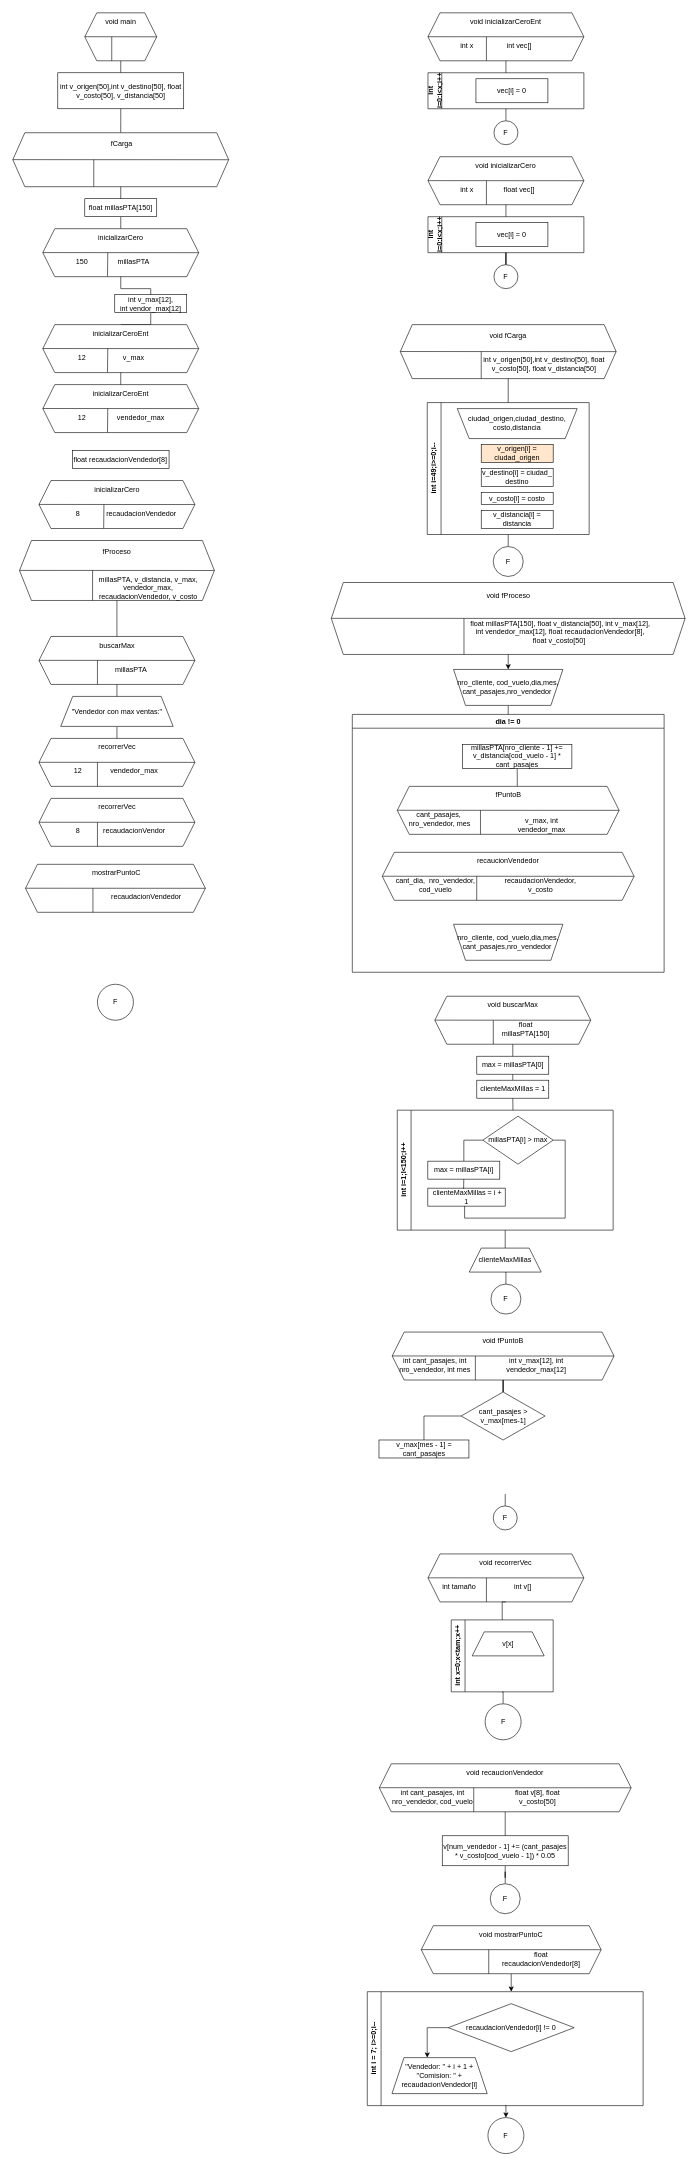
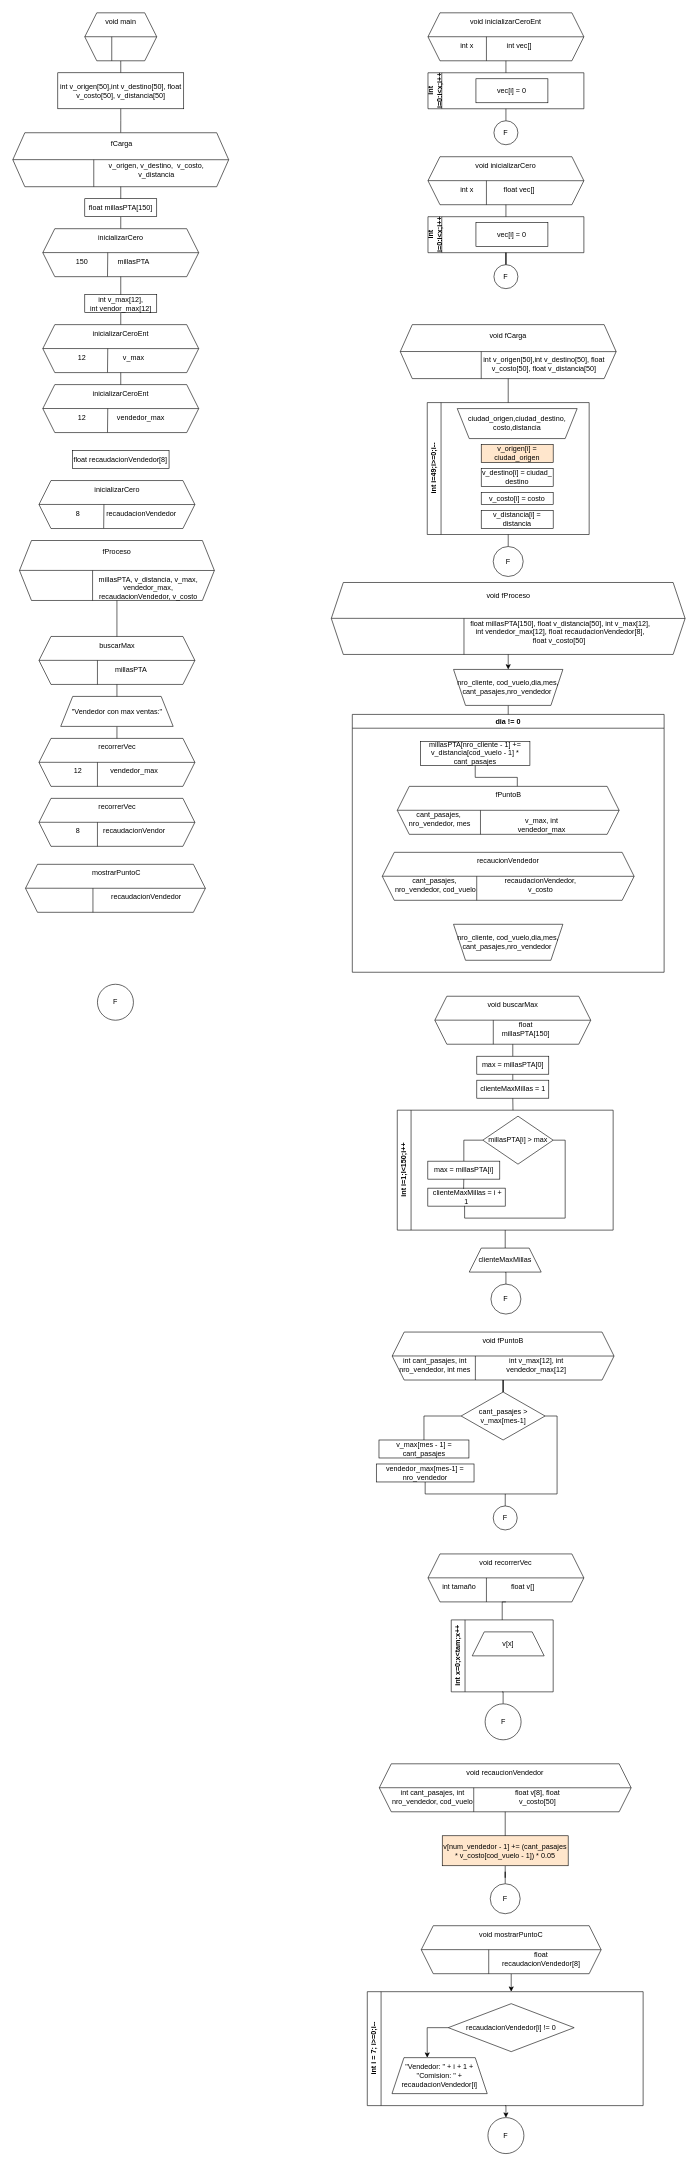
+ <mxCell id="34" value="v_origen, v_destino,&amp;nbsp; v_costo, v_distancia" style="text;align=center;html=1;verticalAlign=middle;whiteSpace=wrap;rounded=0;fontSize=12;fontFamily=Helvetica;horizontal=1;" parent="31" vertex="1"><mxGeometry x="150.003" y="45" width="178.693" height="33.75" as="geometry" /></mxCell>
- <mxCell id="115" value="int v_max[12],&lt;br&gt;int vendor_max[12]" style="whiteSpace=wrap;html=1;align=center;verticalAlign=middle;horizontal=1;" parent="1" vertex="1"><mxGeometry x="190.88" y="490" width="120" height="30" as="geometry" /></mxCell>
+ <mxCell id="115" value="int v_max[12],&lt;br&gt;int vendor_max[12]" style="whiteSpace=wrap;html=1;align=center;verticalAlign=middle;horizontal=1;" parent="1" vertex="1"><mxGeometry x="140.88" y="490" width="120" height="30" as="geometry" /></mxCell>
- <mxCell id="12" value="millasPTA[nro_cliente - 1] += v_distancia[cod_vuelo - 1] * cant_pasajes" style="whiteSpace=wrap;html=1;" parent="10" vertex="1"><mxGeometry x="183.81" y="50" width="182.38" height="40" as="geometry" /></mxCell>
+ <mxCell id="12" value="millasPTA[nro_cliente - 1] += v_distancia[cod_vuelo - 1] * cant_pasajes" style="whiteSpace=wrap;html=1;" parent="10" vertex="1"><mxGeometry x="113.81" y="45" width="182.38" height="40" as="geometry" /></mxCell>
- <mxCell id="213" value="cant_dia,&amp;nbsp; nro_vendedor, cod_vuelo" style="text;strokeColor=none;align=center;fillColor=none;html=1;verticalAlign=middle;whiteSpace=wrap;rounded=0;fontSize=12;fontFamily=Helvetica;fontColor=default;" parent="210" vertex="1"><mxGeometry x="18.802" y="40" width="140.0" height="30" as="geometry" /></mxCell>
+ <mxCell id="213" value="cant_pasajes,&amp;nbsp; nro_vendedor, cod_vuelo" style="text;strokeColor=none;align=center;fillColor=none;html=1;verticalAlign=middle;whiteSpace=wrap;rounded=0;fontSize=12;fontFamily=Helvetica;fontColor=default;" parent="210" vertex="1"><mxGeometry x="18.802" y="40" width="140.0" height="30" as="geometry" /></mxCell>
+ <mxCell id="101" value="vendedor_max[mes-1] = nro_vendedor" style="whiteSpace=wrap;html=1;" parent="1" vertex="1"><mxGeometry x="627" y="2440" width="163" height="30" as="geometry" /></mxCell>
+ <mxCell id="98" style="edgeStyle=orthogonalEdgeStyle;rounded=0;orthogonalLoop=1;jettySize=auto;html=1;exitX=1;exitY=0.5;exitDx=0;exitDy=0;entryX=0.5;entryY=1;entryDx=0;entryDy=0;endArrow=none;endFill=0;" parent="1" source="99" target="101" edge="1"><mxGeometry relative="1" as="geometry" /></mxCell>
- <mxCell id="135" value="int v[]" style="text;strokeColor=none;align=center;fillColor=none;html=1;verticalAlign=middle;whiteSpace=wrap;rounded=0;fontSize=12;fontFamily=Helvetica;fontColor=default;" parent="131" vertex="1"><mxGeometry x="115.003" y="40" width="86.667" height="30" as="geometry" /></mxCell>
+ <mxCell id="135" value="float v[]" style="text;strokeColor=none;align=center;fillColor=none;html=1;verticalAlign=middle;whiteSpace=wrap;rounded=0;fontSize=12;fontFamily=Helvetica;fontColor=default;" parent="131" vertex="1"><mxGeometry x="115.003" y="40" width="86.667" height="30" as="geometry" /></mxCell>
- <mxCell id="206" value="v[num_vendedor - 1] += (cant_pasajes * v_costo[cod_vuelo - 1]) * 0.05" style="whiteSpace=wrap;html=1;" parent="1" vertex="1"><mxGeometry x="737" y="3060" width="210" height="50" as="geometry" /></mxCell>
+ <mxCell id="206" value="v[num_vendedor - 1] += (cant_pasajes * v_costo[cod_vuelo - 1]) * 0.05" style="whiteSpace=wrap;html=1;fillColor=#ffe6cc;" parent="1" vertex="1"><mxGeometry x="737" y="3060" width="210" height="50" as="geometry" /></mxCell>
